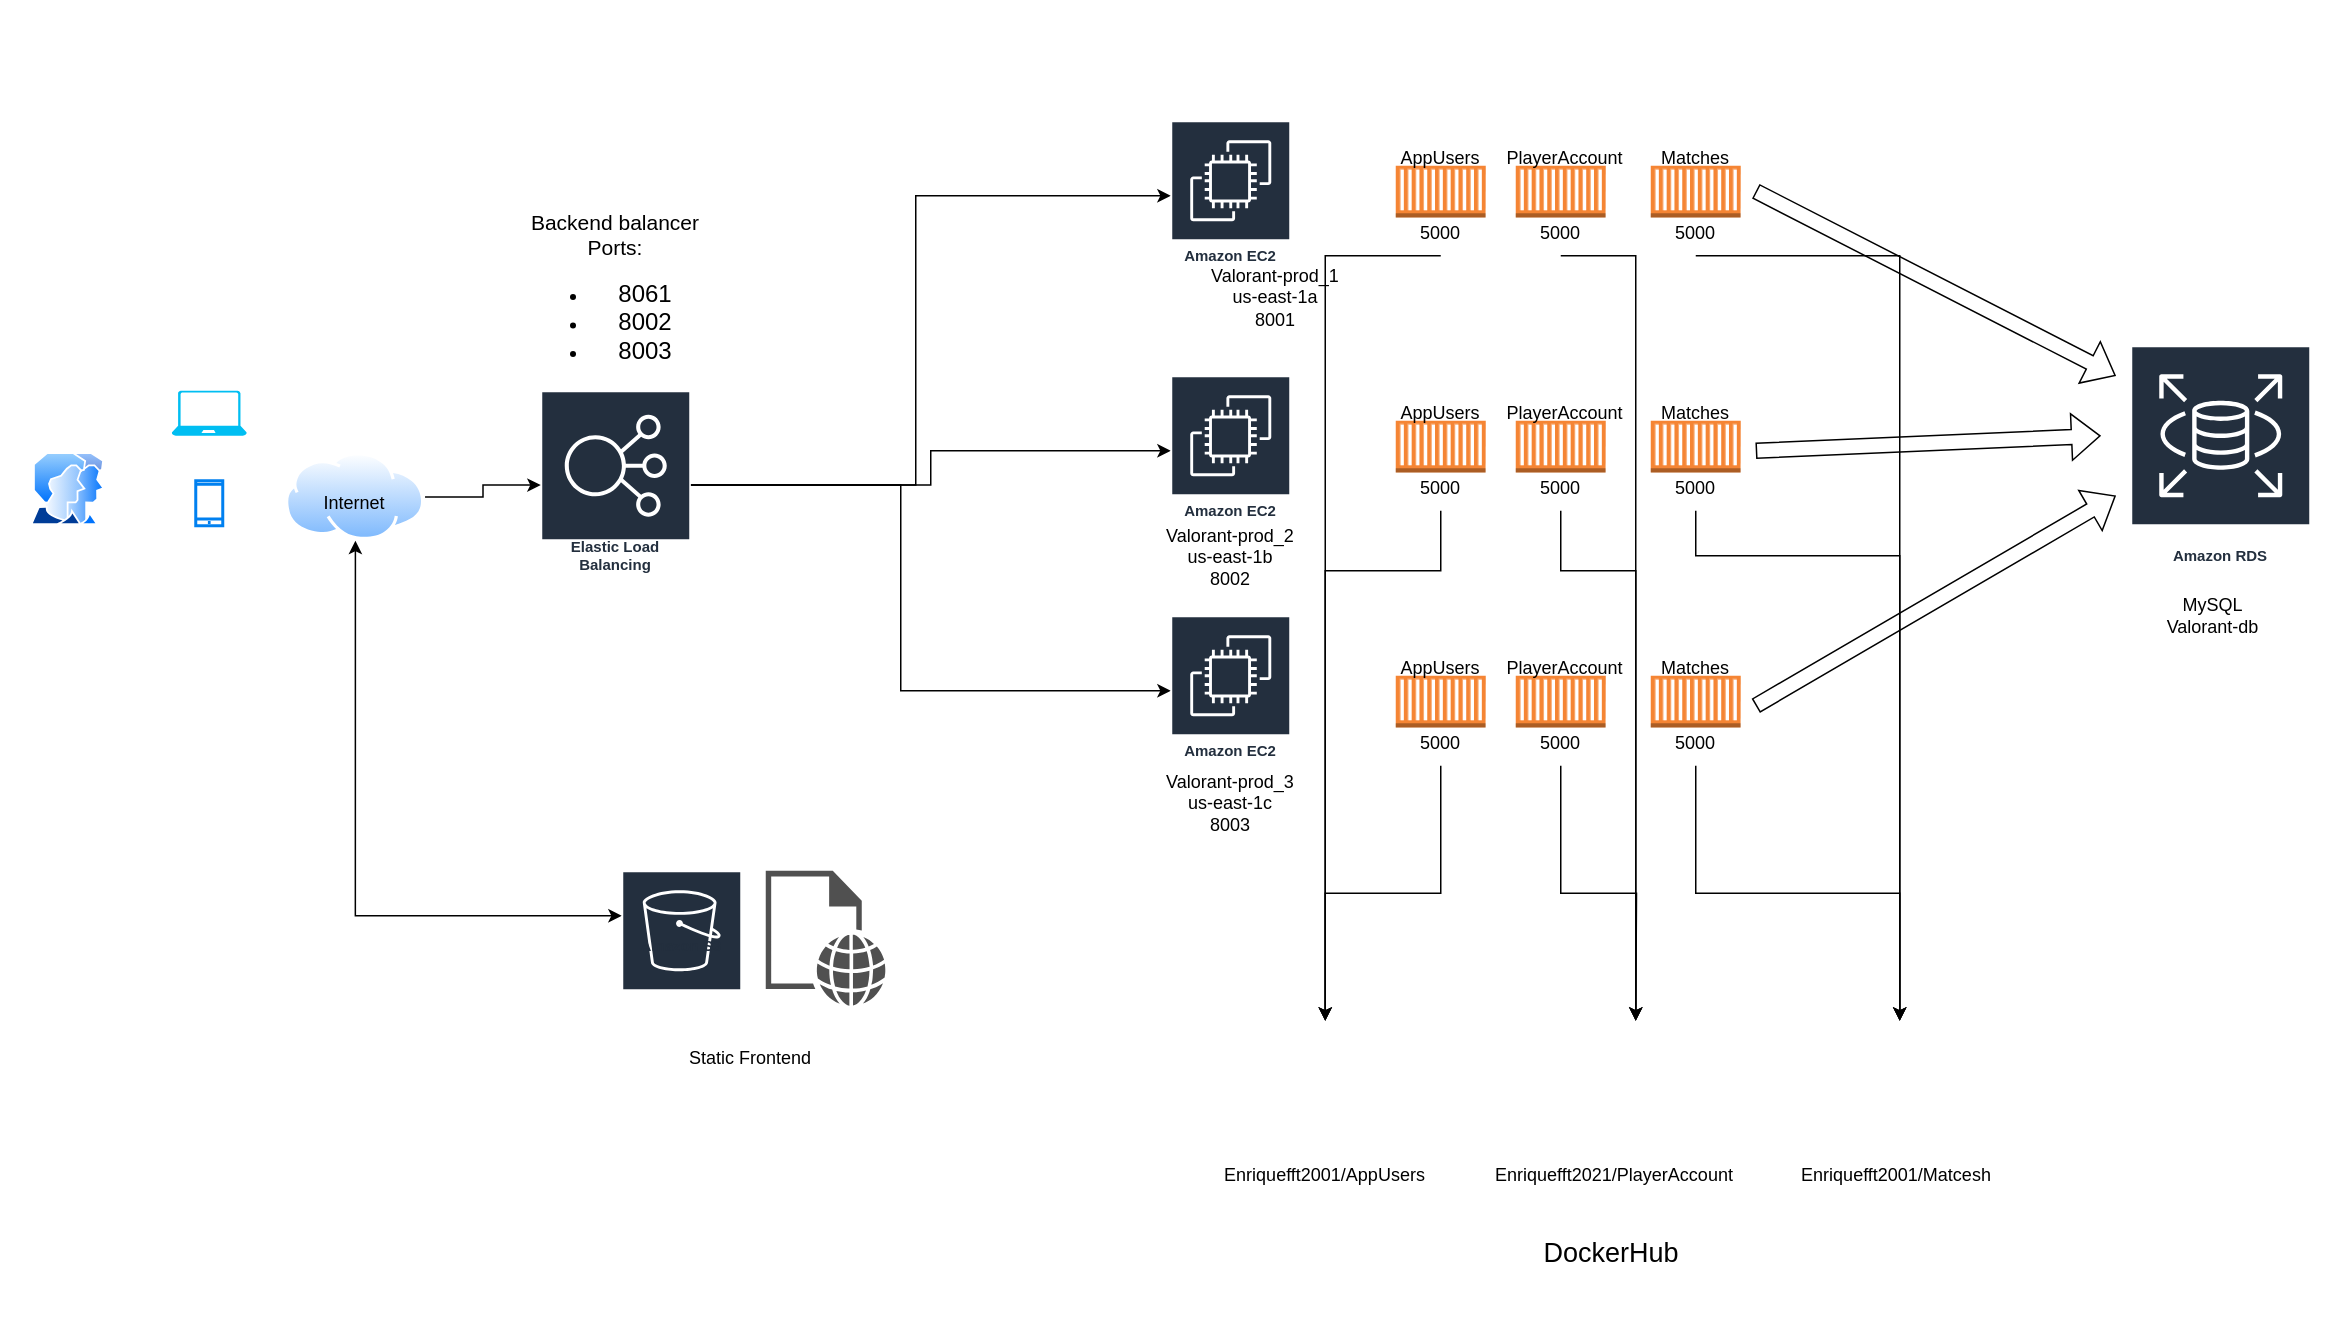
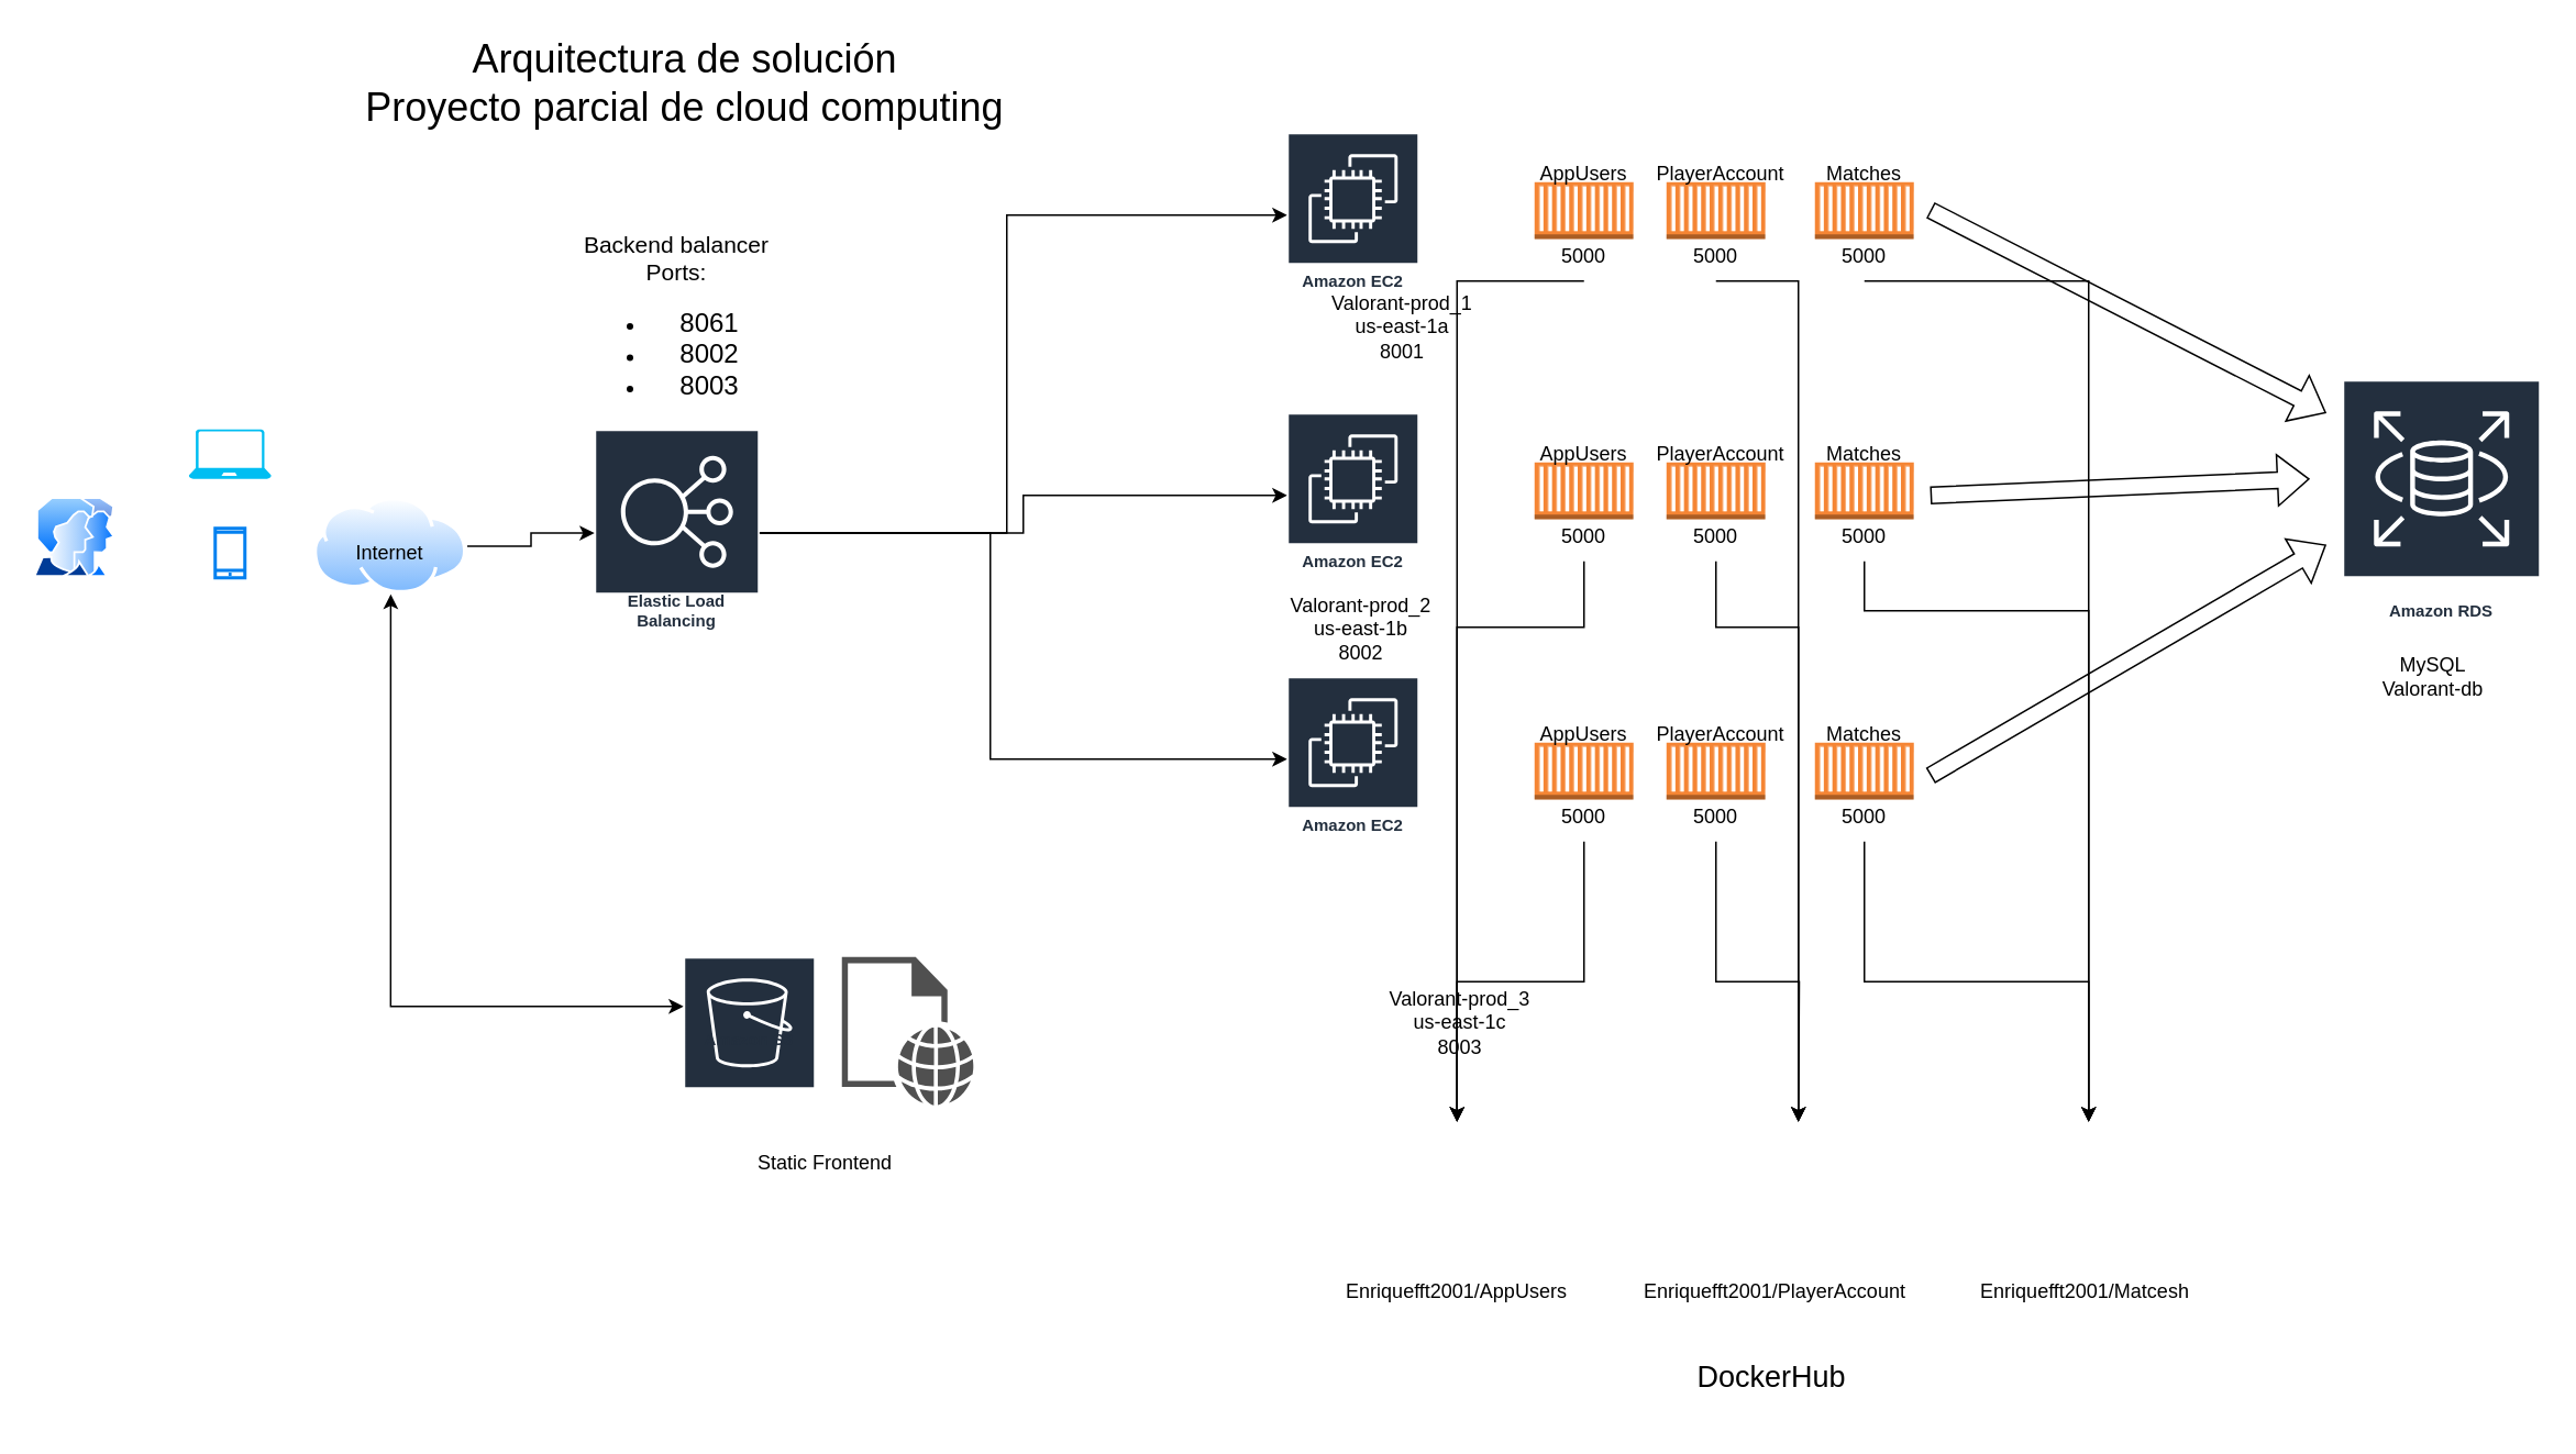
+ <mxCell id="2" value="&lt;font style=&quot;font-size: 24px;&quot;&gt;Arquitectura de solución&lt;br&gt;Proyecto parcial de cloud computing&lt;/font&gt;" style="text;html=1;strokeColor=none;fillColor=none;align=center;verticalAlign=middle;whiteSpace=wrap;rounded=0;" vertex="1" parent="1"><mxGeometry x="220" y="20" width="390" height="60" as="geometry" /></mxCell>
- <mxCell id="25" value="Valorant-prod_2&lt;br&gt;us-east-1b&lt;br&gt;8002" style="text;html=1;strokeColor=none;fillColor=none;align=center;verticalAlign=middle;whiteSpace=wrap;rounded=0;" vertex="1" parent="1"><mxGeometry x="775" y="355.75" width="90" height="30" as="geometry" /></mxCell>
+ <mxCell id="25" value="Valorant-prod_2&lt;br&gt;us-east-1b&lt;br&gt;8002" style="text;html=1;strokeColor=none;fillColor=none;align=center;verticalAlign=middle;whiteSpace=wrap;rounded=0;" vertex="1" parent="1"><mxGeometry x="780" y="365.75" width="90" height="30" as="geometry" /></mxCell>
- <mxCell id="24" value="Valorant-prod_3&lt;br&gt;us-east-1c&lt;br&gt;8003" style="text;html=1;strokeColor=none;fillColor=none;align=center;verticalAlign=middle;whiteSpace=wrap;rounded=0;" vertex="1" parent="1"><mxGeometry x="775" y="520" width="90" height="30" as="geometry" /></mxCell>
+ <mxCell id="24" value="Valorant-prod_3&lt;br&gt;us-east-1c&lt;br&gt;8003" style="text;html=1;strokeColor=none;fillColor=none;align=center;verticalAlign=middle;whiteSpace=wrap;rounded=0;" vertex="1" parent="1"><mxGeometry x="840" y="605" width="90" height="30" as="geometry" /></mxCell>
- <mxCell id="60" value="Enriquefft2021/PlayerAccount" style="text;html=1;strokeColor=none;fillColor=none;align=center;verticalAlign=middle;whiteSpace=wrap;rounded=0;" vertex="1" parent="57"><mxGeometry x="193" y="90" width="150" height="26" as="geometry" /></mxCell>
+ <mxCell id="60" value="Enriquefft2001/PlayerAccount" style="text;html=1;strokeColor=none;fillColor=none;align=center;verticalAlign=middle;whiteSpace=wrap;rounded=0;" vertex="1" parent="57"><mxGeometry x="193" y="90" width="150" height="26" as="geometry" /></mxCell>
